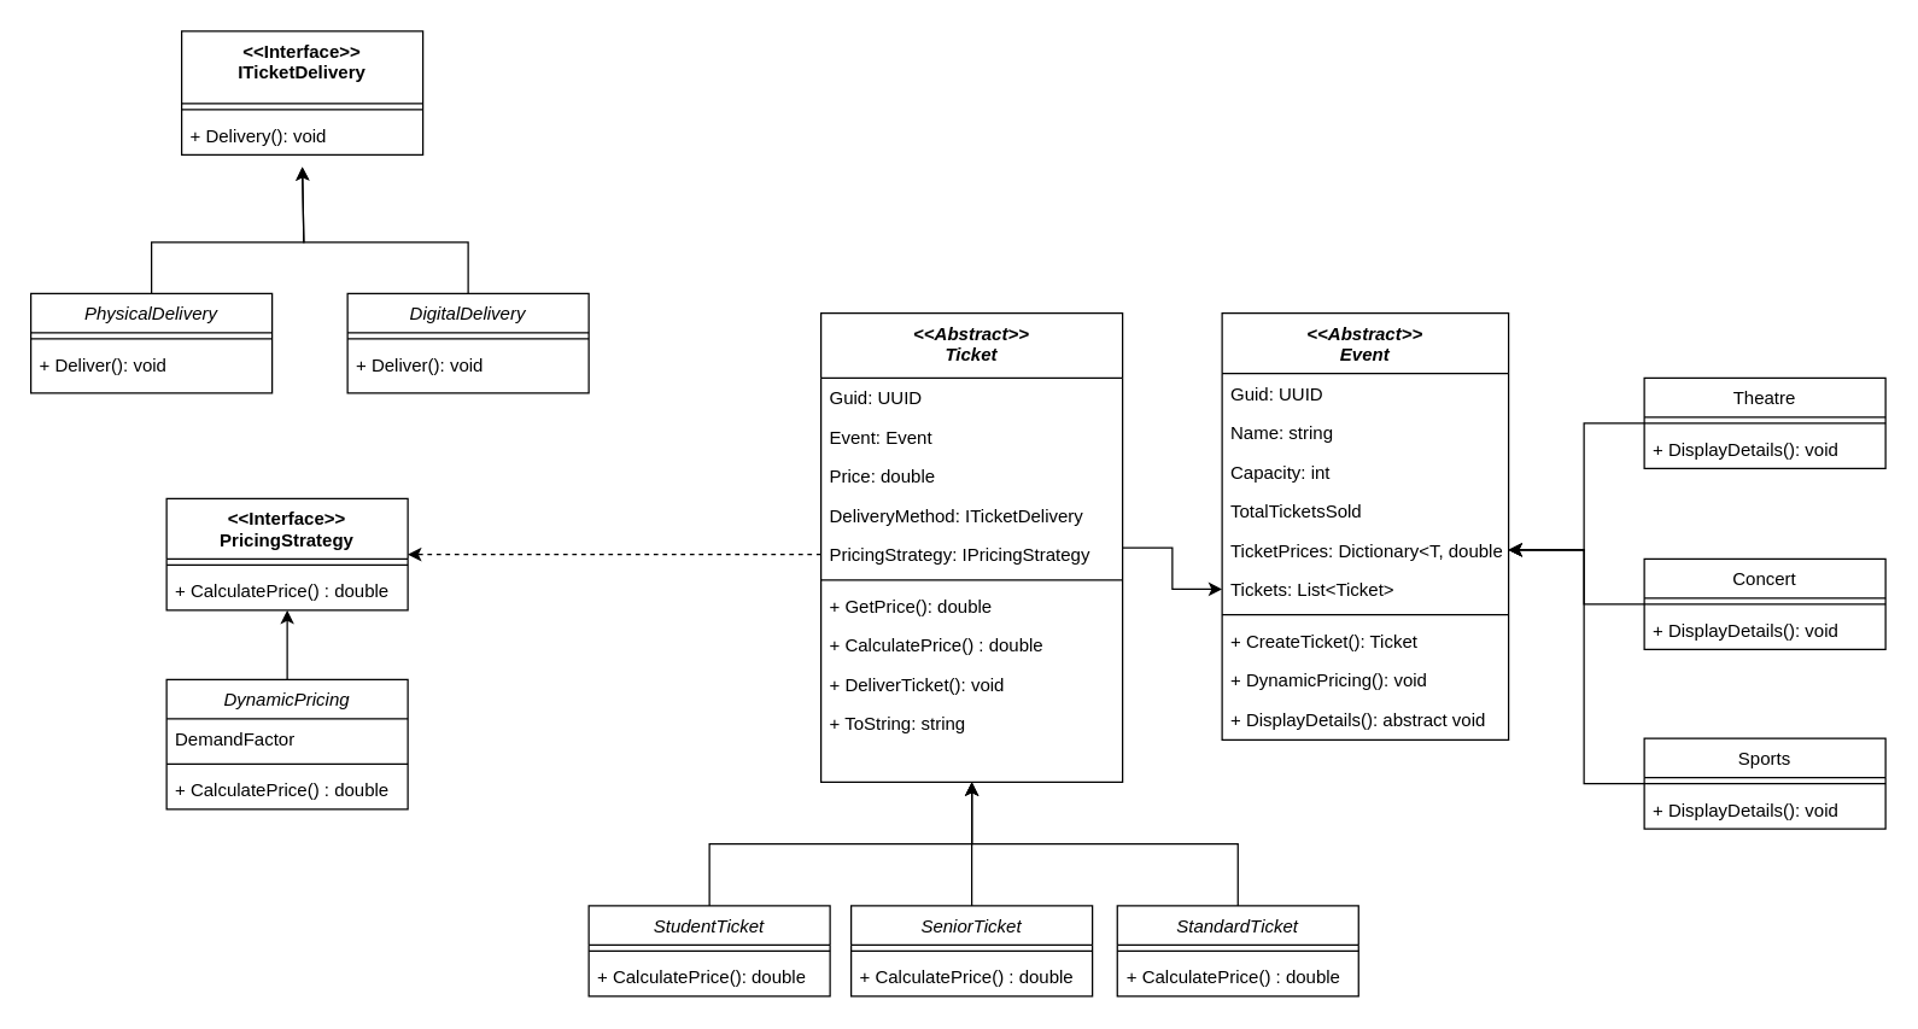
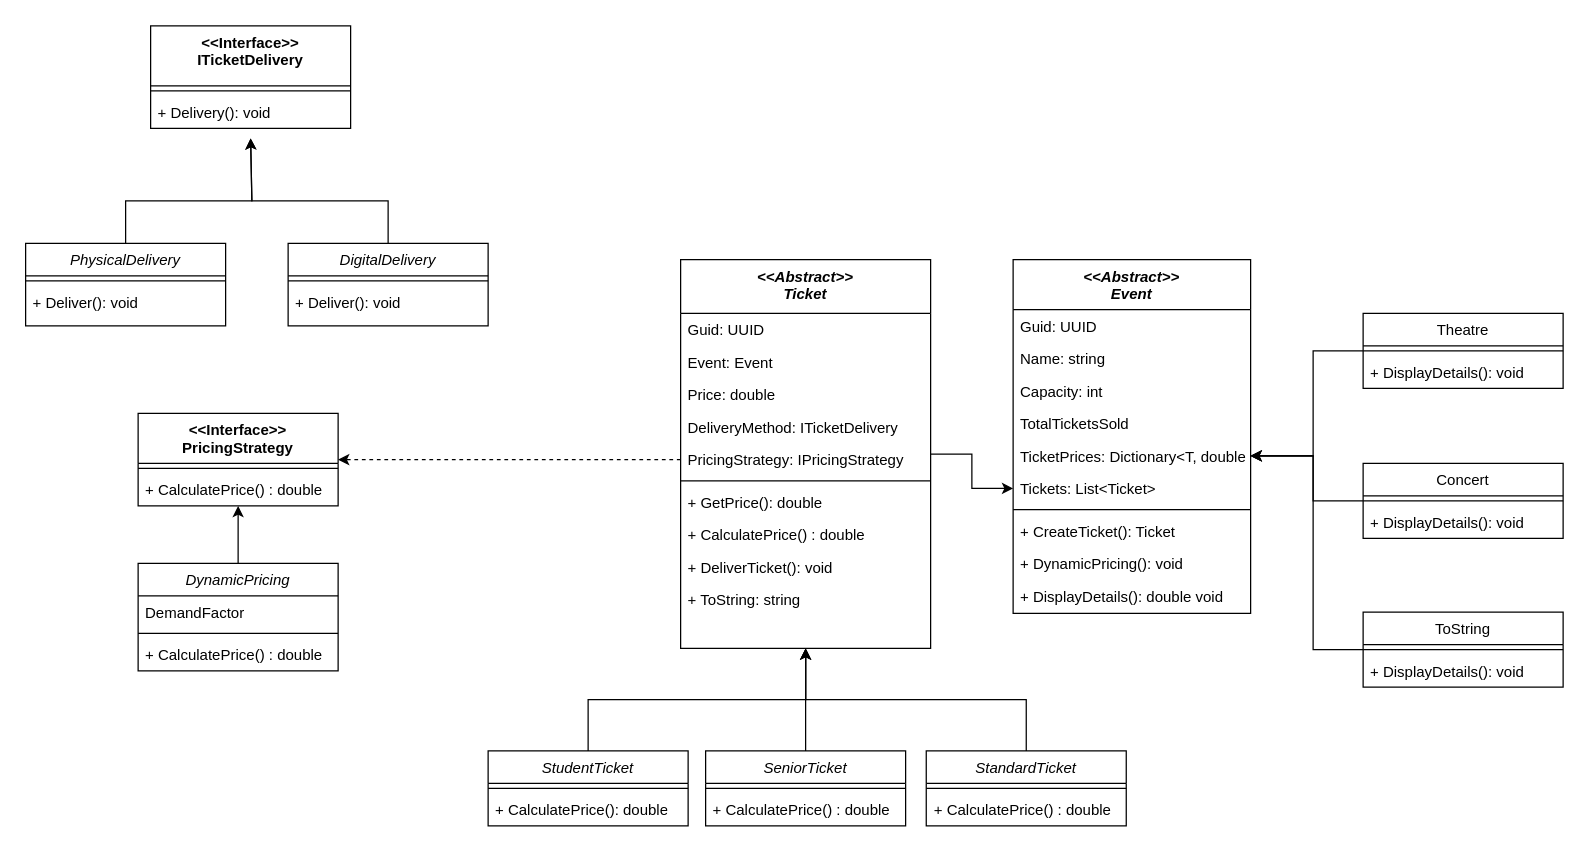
- <mxCell id="12" value="+ DisplayDetails(): abstract void" style="text;align=left;verticalAlign=top;spacingLeft=4;spacingRight=4;overflow=hidden;rotatable=0;points=[[0,0.5],[1,0.5]];portConstraint=eastwest;" vertex="1" parent="2"><mxGeometry y="256" width="190" height="26" as="geometry" /></mxCell>
+ <mxCell id="12" value="+ DisplayDetails(): double void" style="text;align=left;verticalAlign=top;spacingLeft=4;spacingRight=4;overflow=hidden;rotatable=0;points=[[0,0.5],[1,0.5]];portConstraint=eastwest;" vertex="1" parent="2"><mxGeometry y="256" width="190" height="26" as="geometry" /></mxCell>
- <mxCell id="18" value="Sports" style="swimlane;fontStyle=0;align=center;verticalAlign=top;childLayout=stackLayout;horizontal=1;startSize=26;horizontalStack=0;resizeParent=1;resizeLast=0;collapsible=1;marginBottom=0;rounded=0;shadow=0;strokeWidth=1;" vertex="1" parent="1"><mxGeometry x="1090" y="489" width="160" height="60" as="geometry"><mxRectangle x="340" y="380" width="170" height="26" as="alternateBounds" /></mxGeometry></mxCell>
+ <mxCell id="18" value="ToString" style="swimlane;fontStyle=0;align=center;verticalAlign=top;childLayout=stackLayout;horizontal=1;startSize=26;horizontalStack=0;resizeParent=1;resizeLast=0;collapsible=1;marginBottom=0;rounded=0;shadow=0;strokeWidth=1;" vertex="1" parent="1"><mxGeometry x="1090" y="489" width="160" height="60" as="geometry"><mxRectangle x="340" y="380" width="170" height="26" as="alternateBounds" /></mxGeometry></mxCell>
